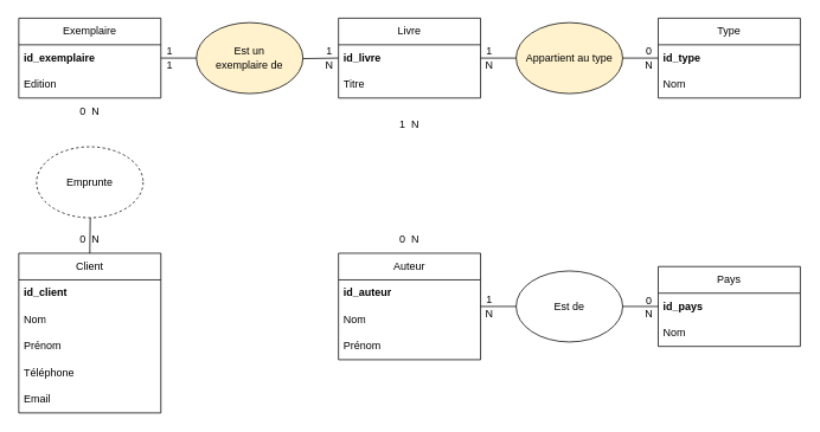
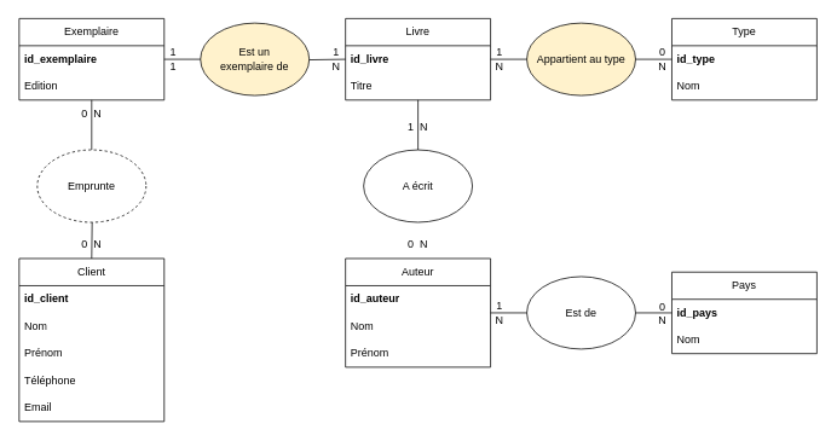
+ <mxCell id="29" value="" style="endArrow=none;html=1;rounded=0;" edge="1" parent="1" source="15" target="27"><mxGeometry width="50" height="50" relative="1" as="geometry"><mxPoint x="80" y="235" as="sourcePoint" /><mxPoint x="130" y="185" as="targetPoint" /></mxGeometry></mxCell>
+ <mxCell id="19" value="" style="endArrow=none;html=1;rounded=0;" edge="1" parent="1" source="18" target="2"><mxGeometry width="50" height="50" relative="1" as="geometry"><mxPoint x="410" y="255" as="sourcePoint" /><mxPoint x="460" y="205" as="targetPoint" /></mxGeometry></mxCell>
+ <mxCell id="18" value="A écrit" style="ellipse;whiteSpace=wrap;html=1;" vertex="1" parent="1"><mxGeometry x="400" y="165" width="120" height="80" as="geometry" /></mxCell>
